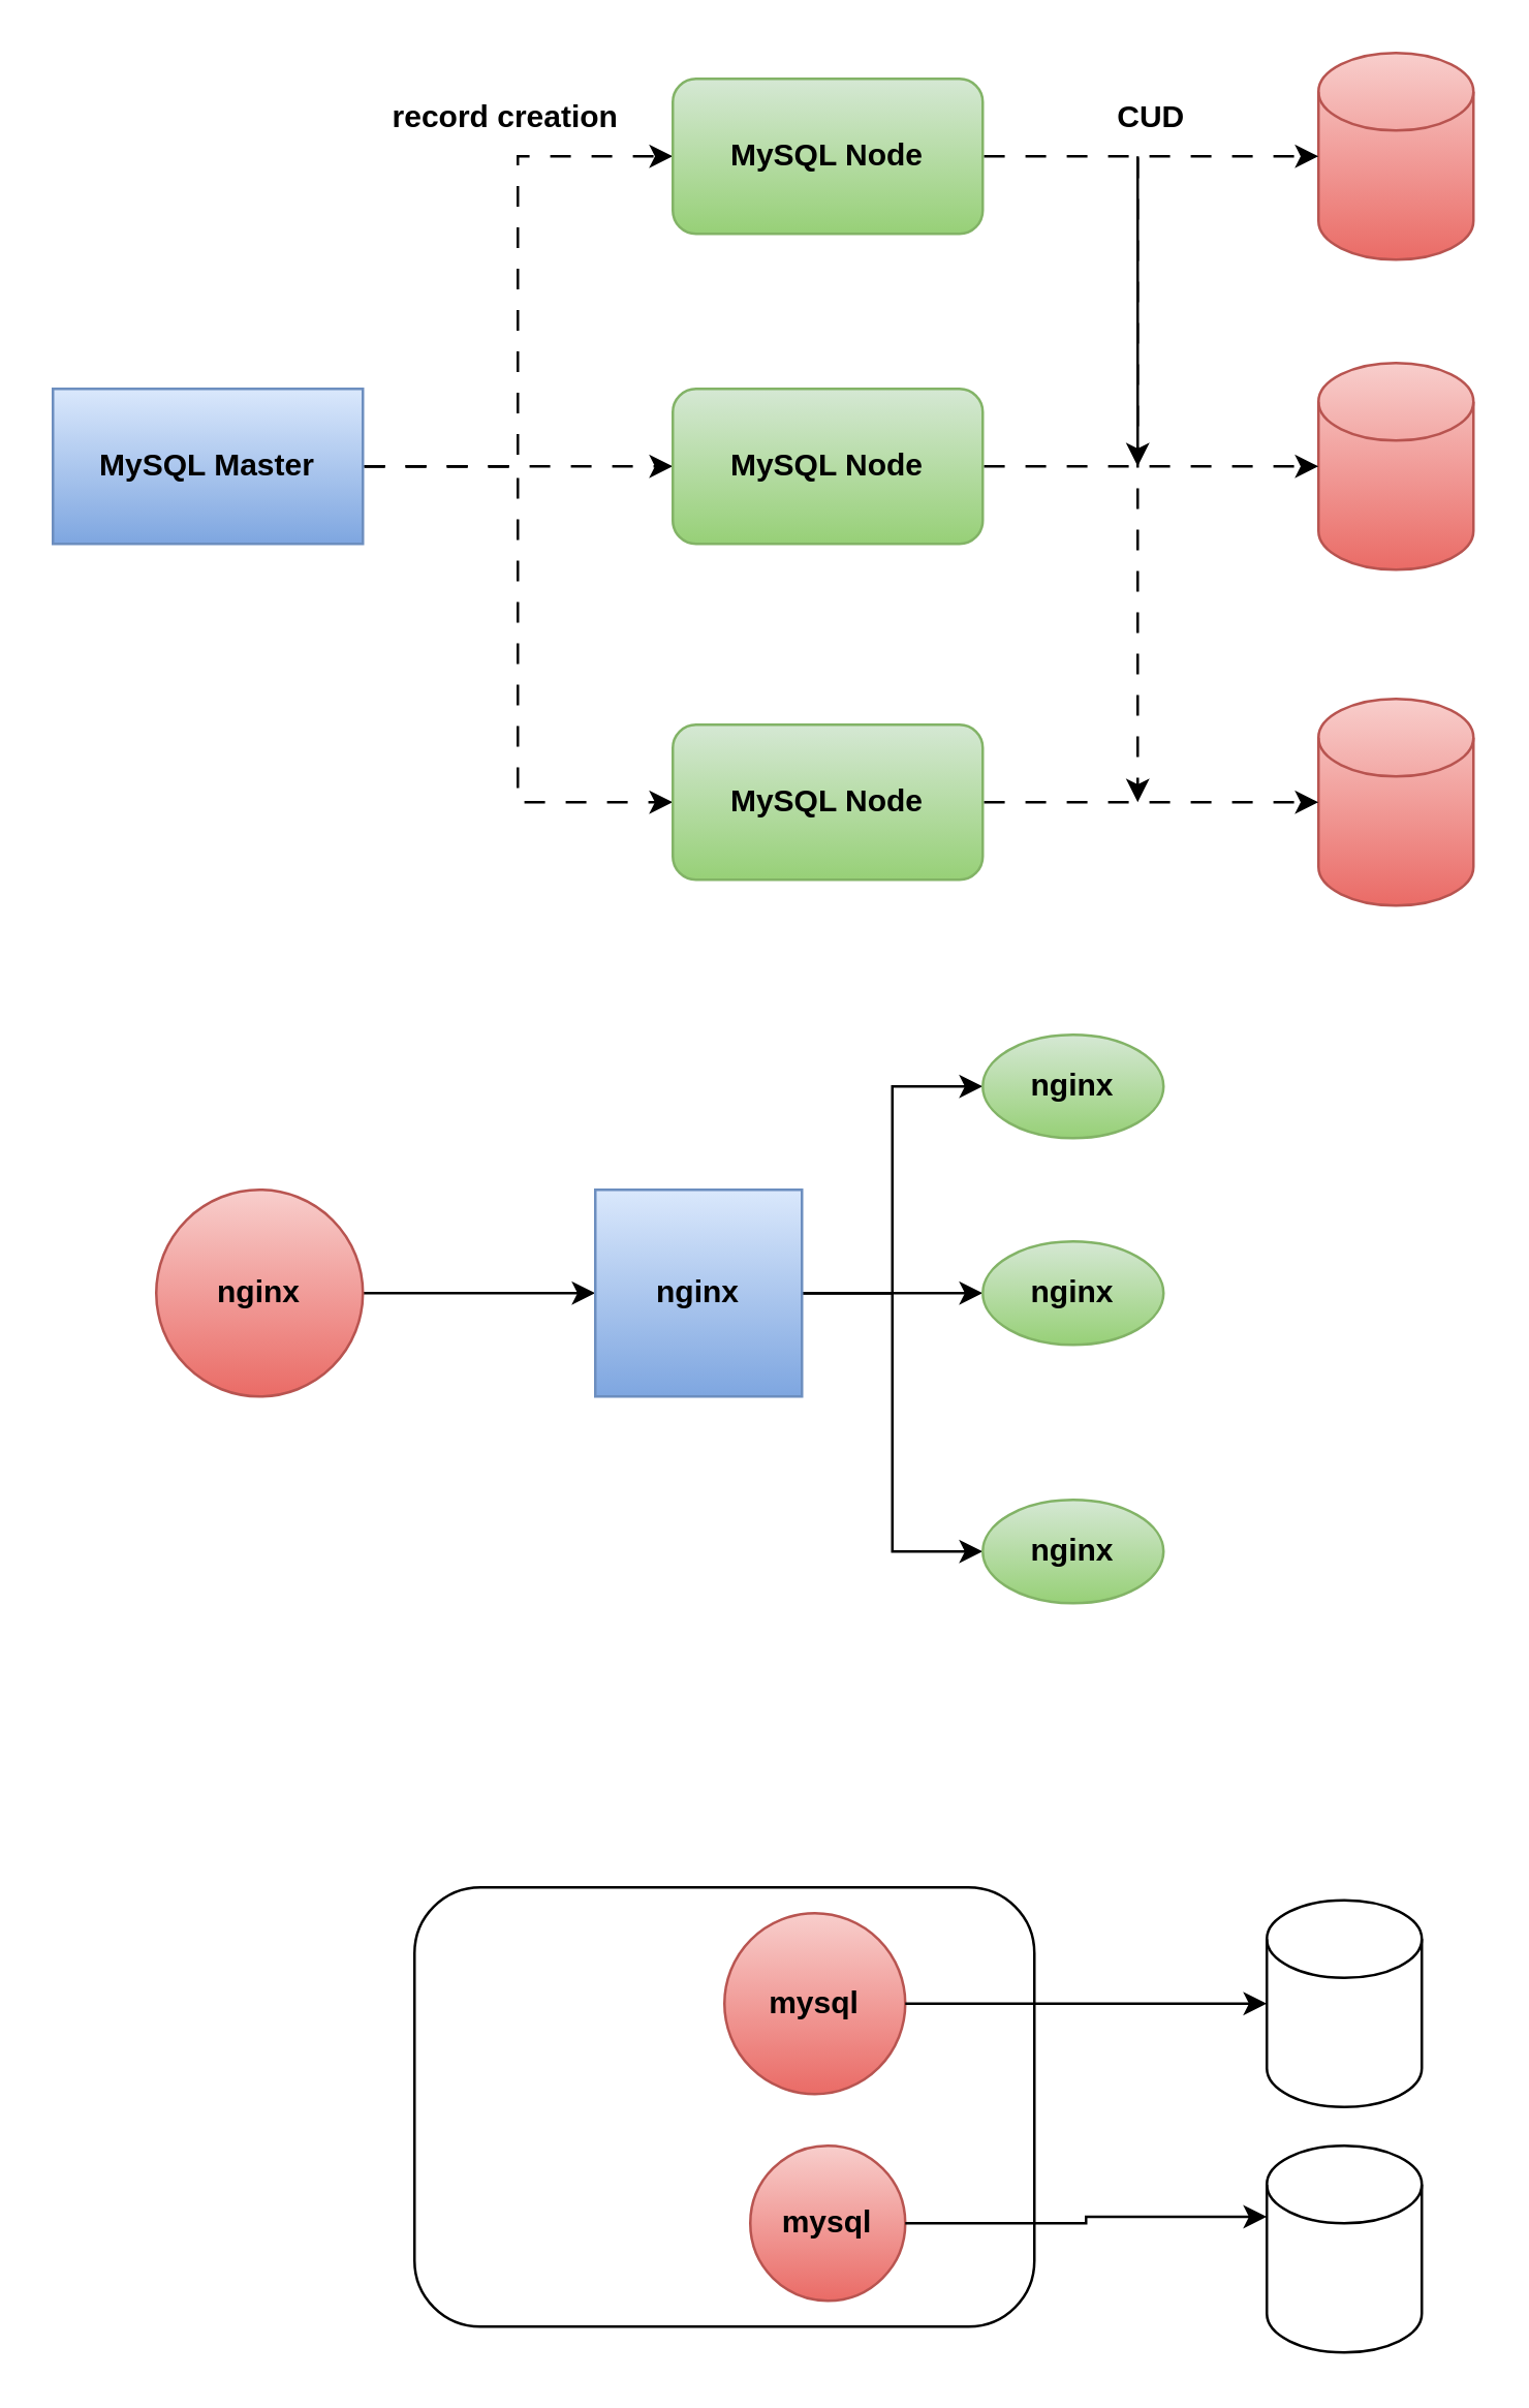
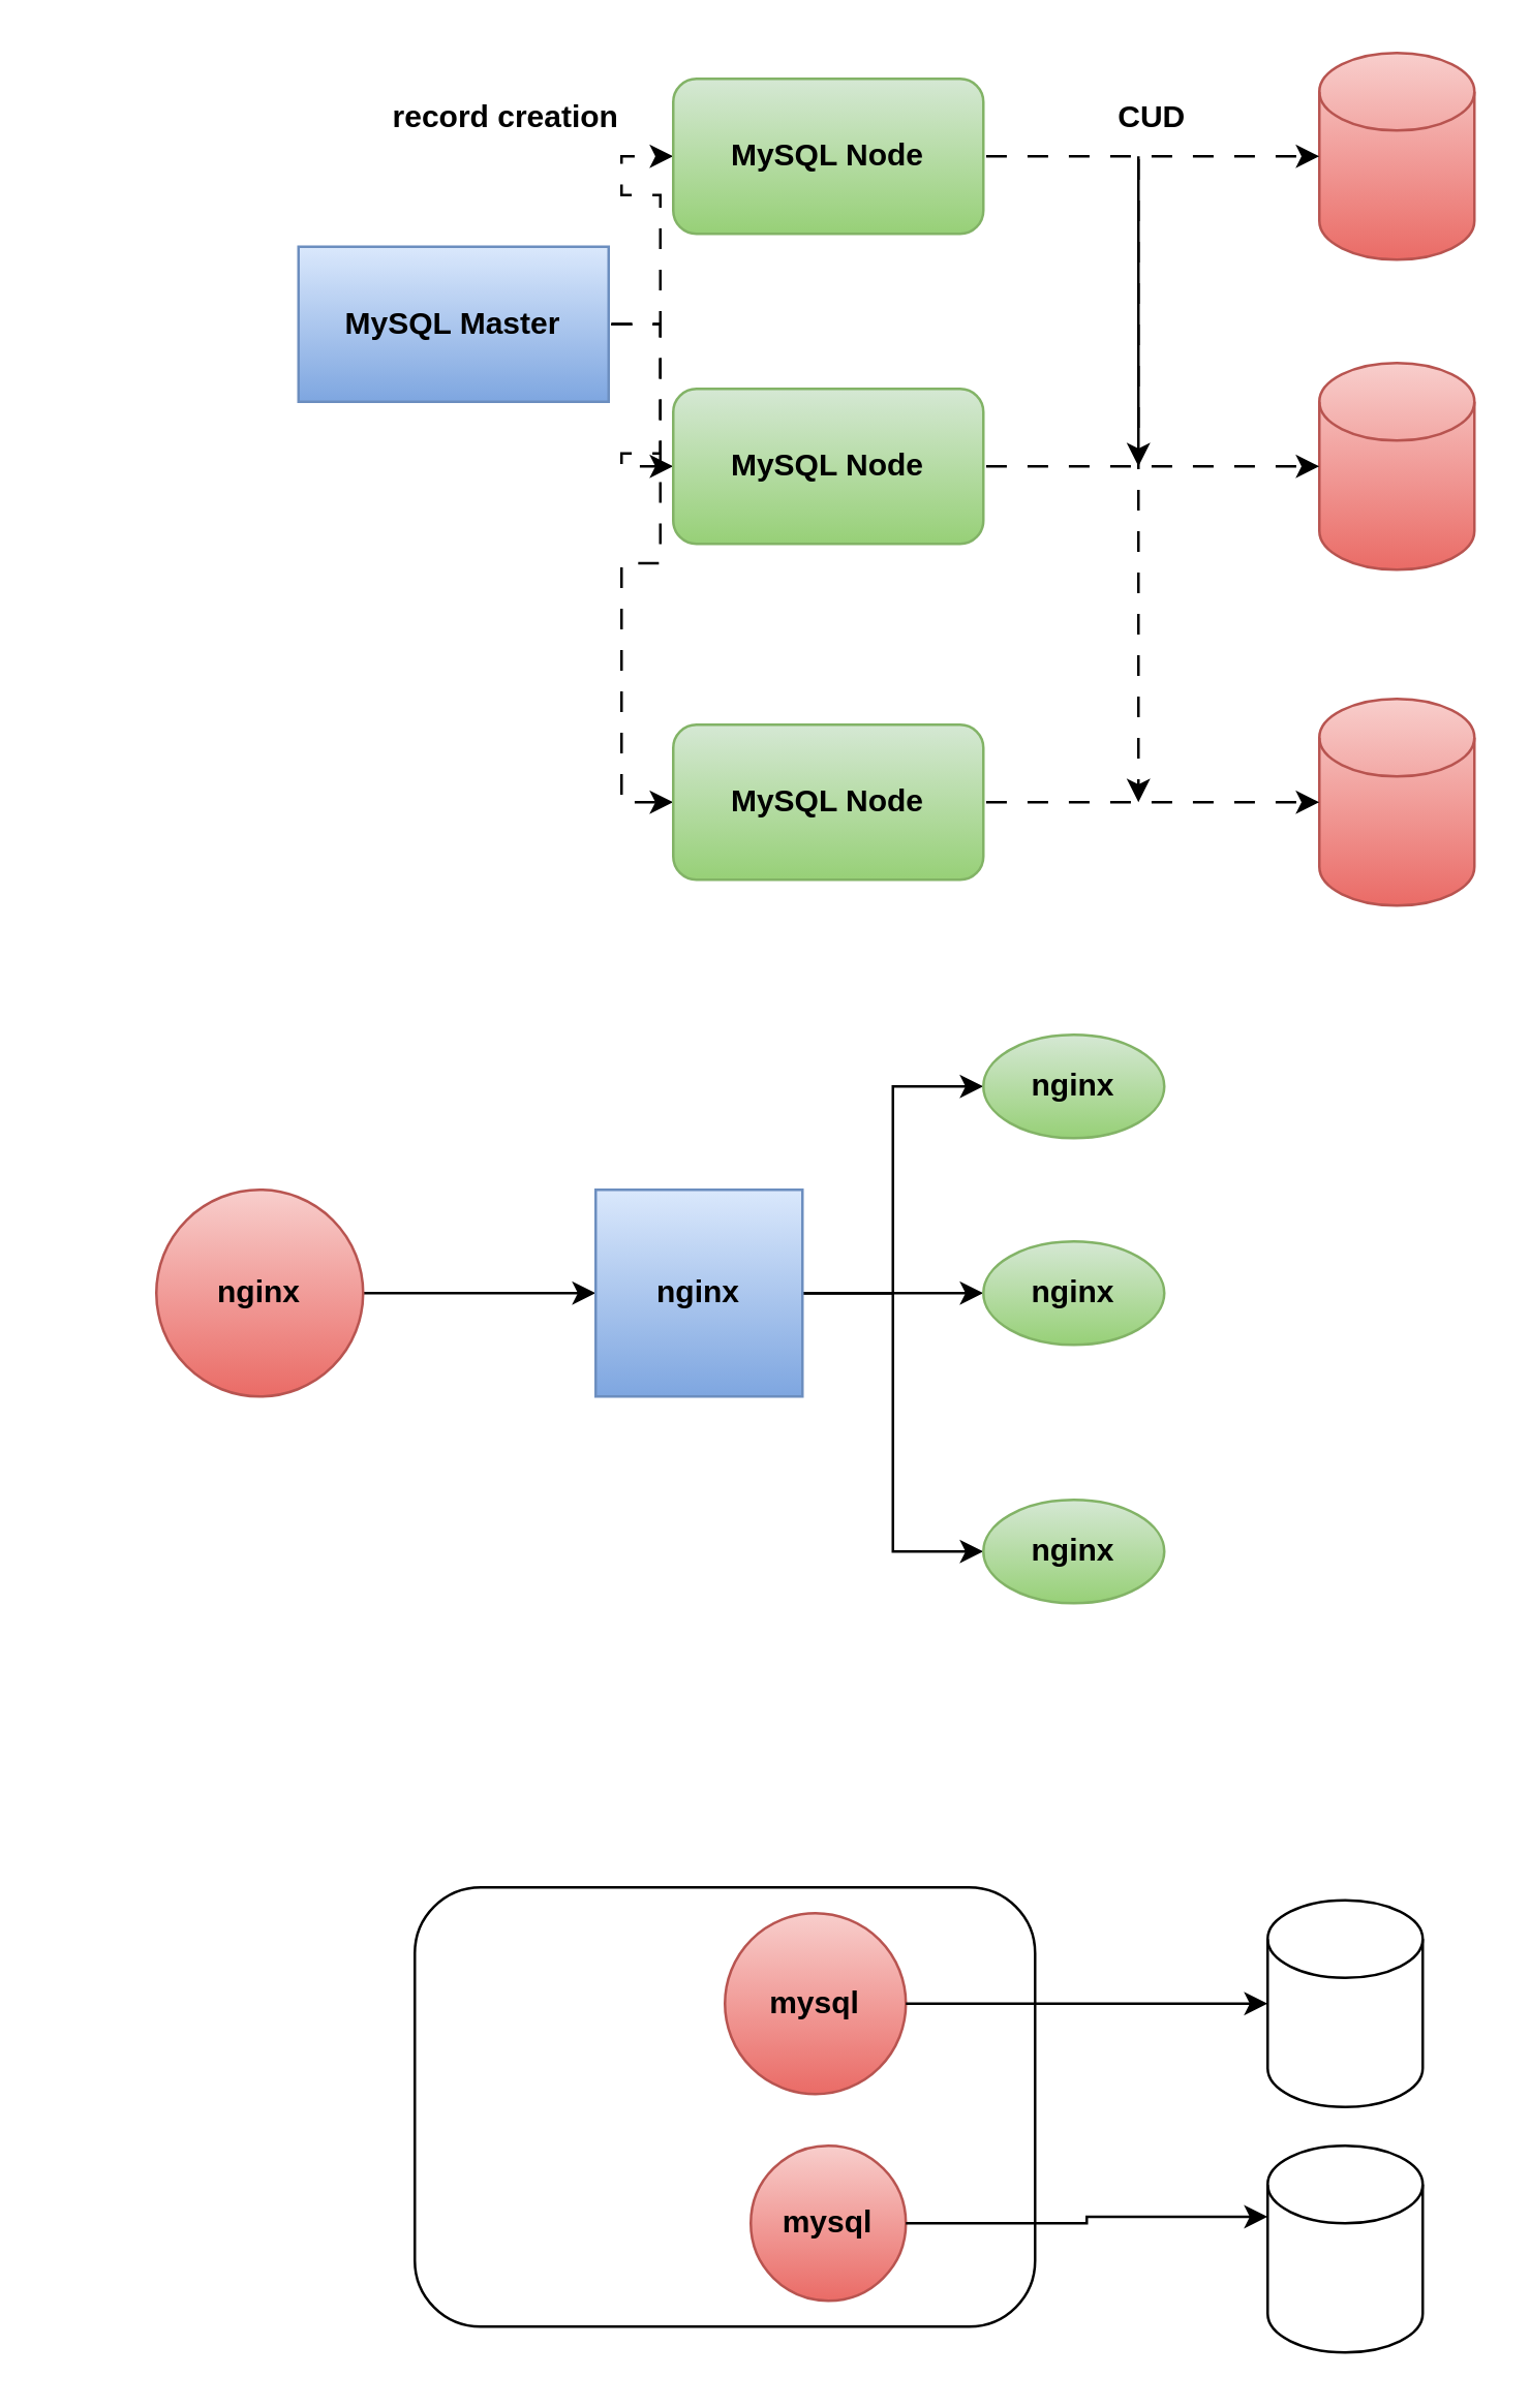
- <mxCell id="5" value="&lt;b&gt;MySQL Master&lt;/b&gt;" style="rounded=0;whiteSpace=wrap;html=1;fillColor=#dae8fc;gradientColor=#7ea6e0;strokeColor=#6c8ebf;" parent="1" vertex="1"><mxGeometry x="20" y="150" width="120" height="60" as="geometry" /></mxCell>
+ <mxCell id="5" value="&lt;b&gt;MySQL Master&lt;/b&gt;" style="rounded=0;whiteSpace=wrap;html=1;fillColor=#dae8fc;gradientColor=#7ea6e0;strokeColor=#6c8ebf;" parent="1" vertex="1"><mxGeometry x="115" y="95" width="120" height="60" as="geometry" /></mxCell>
